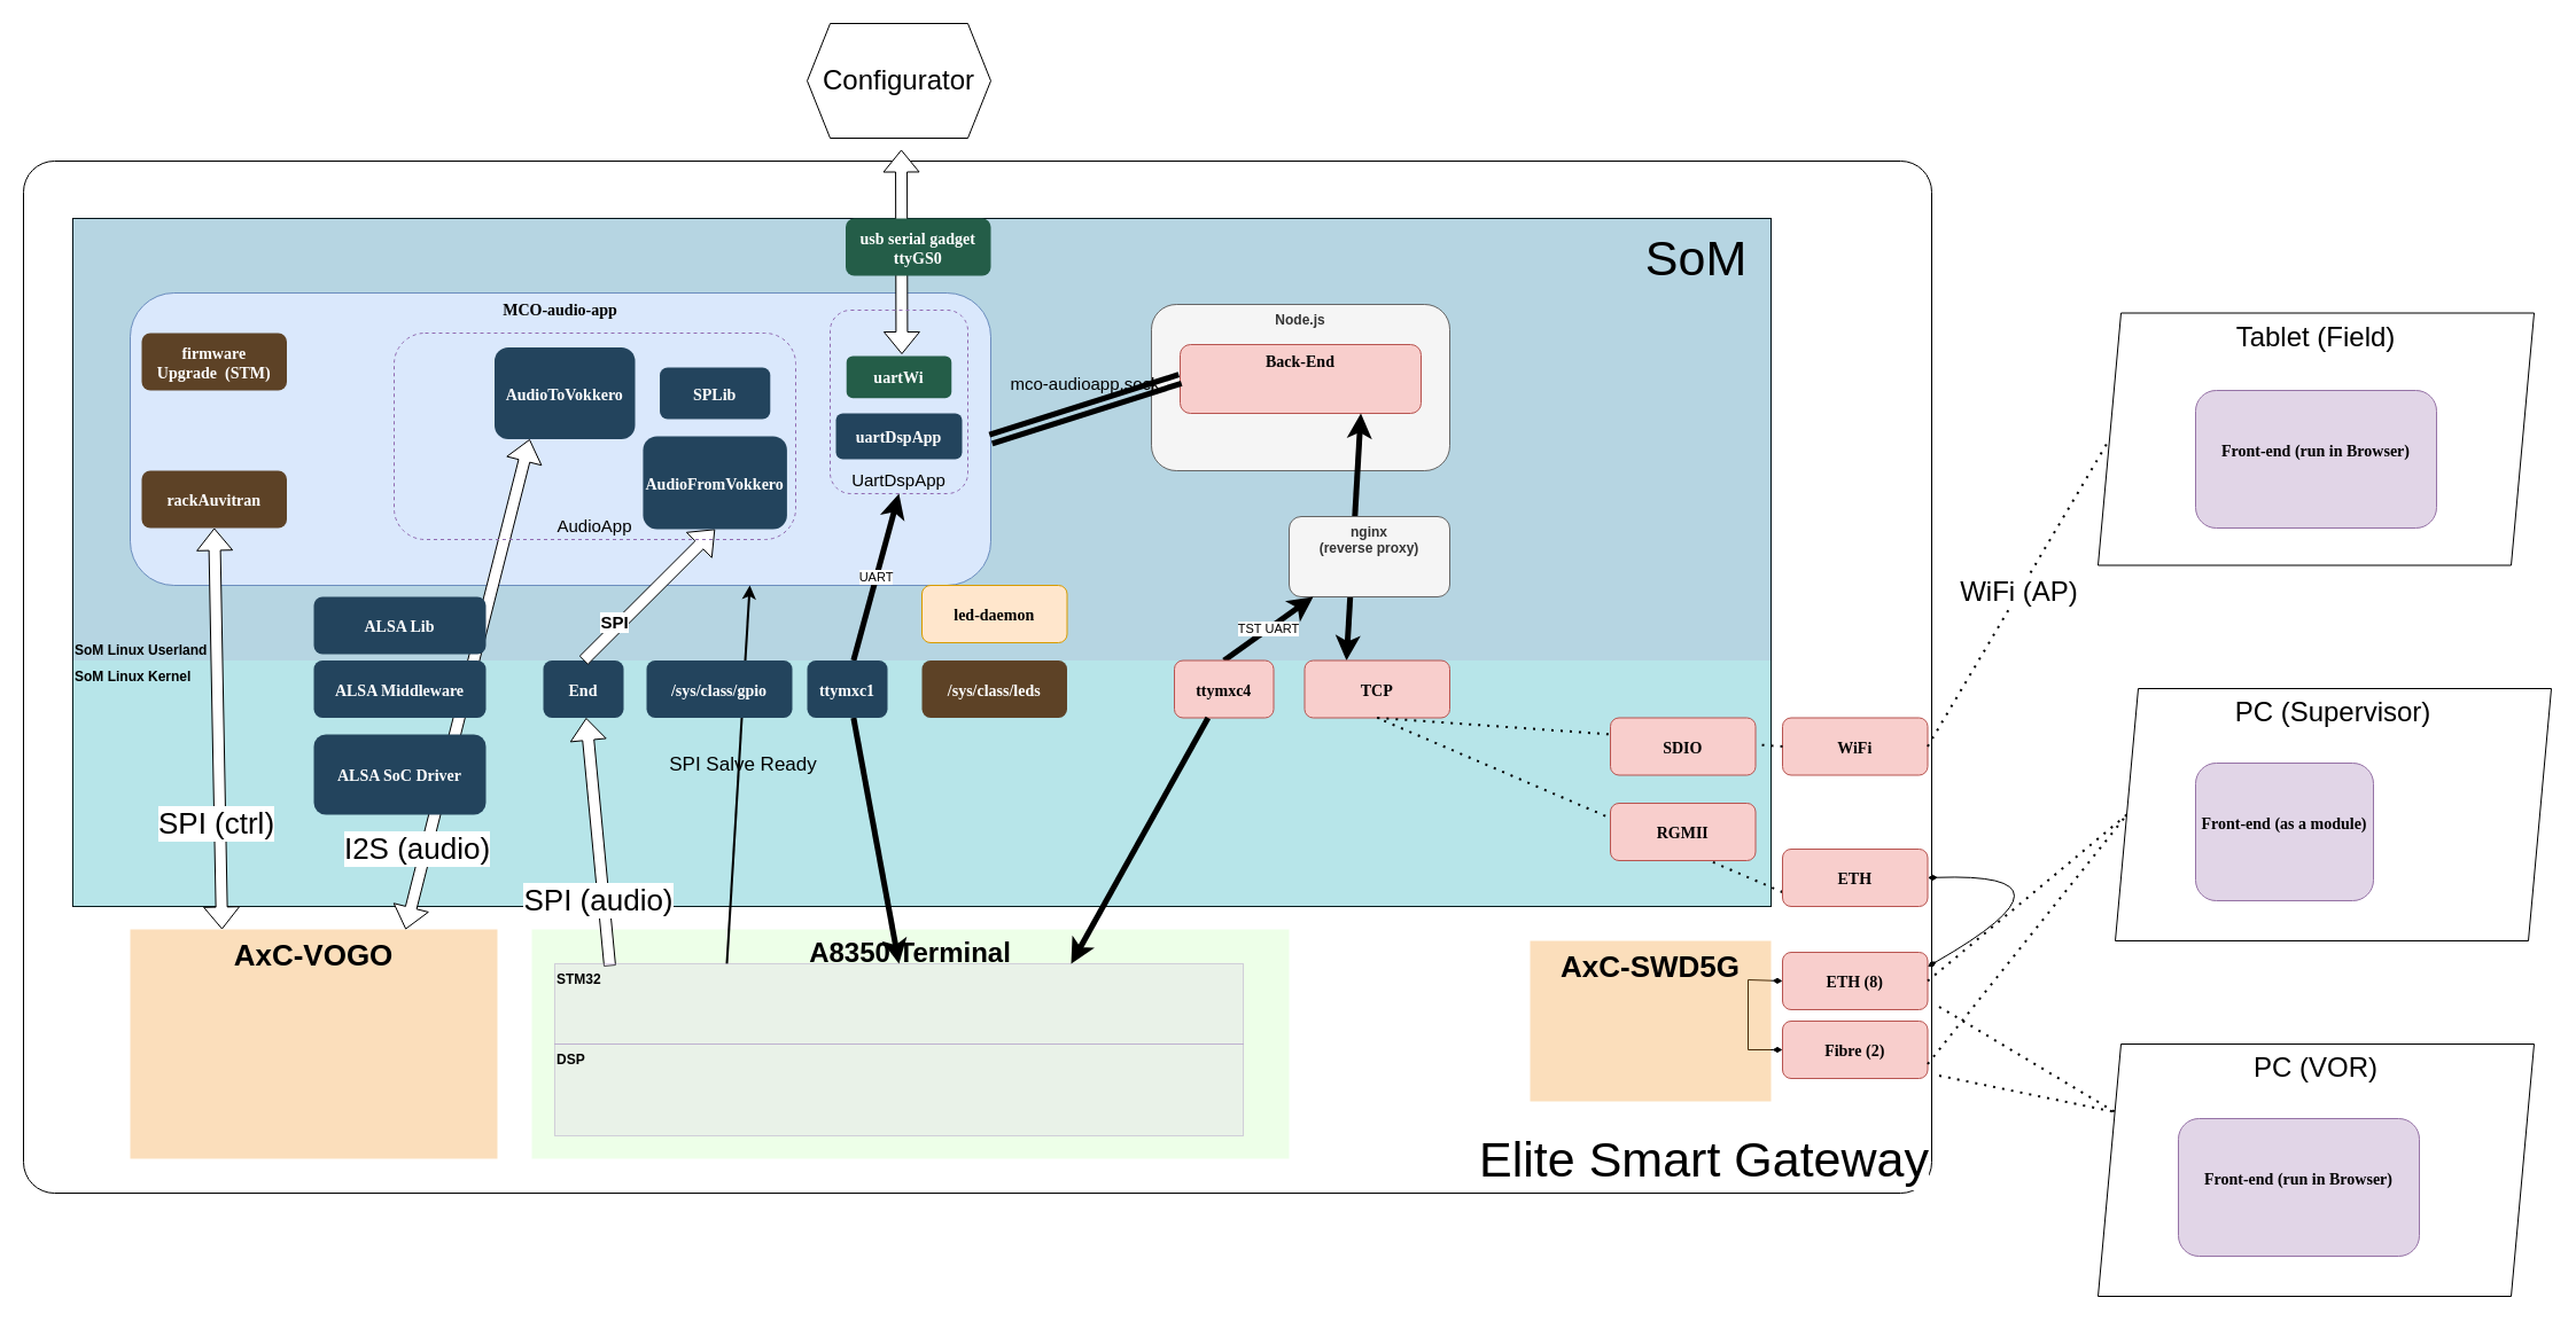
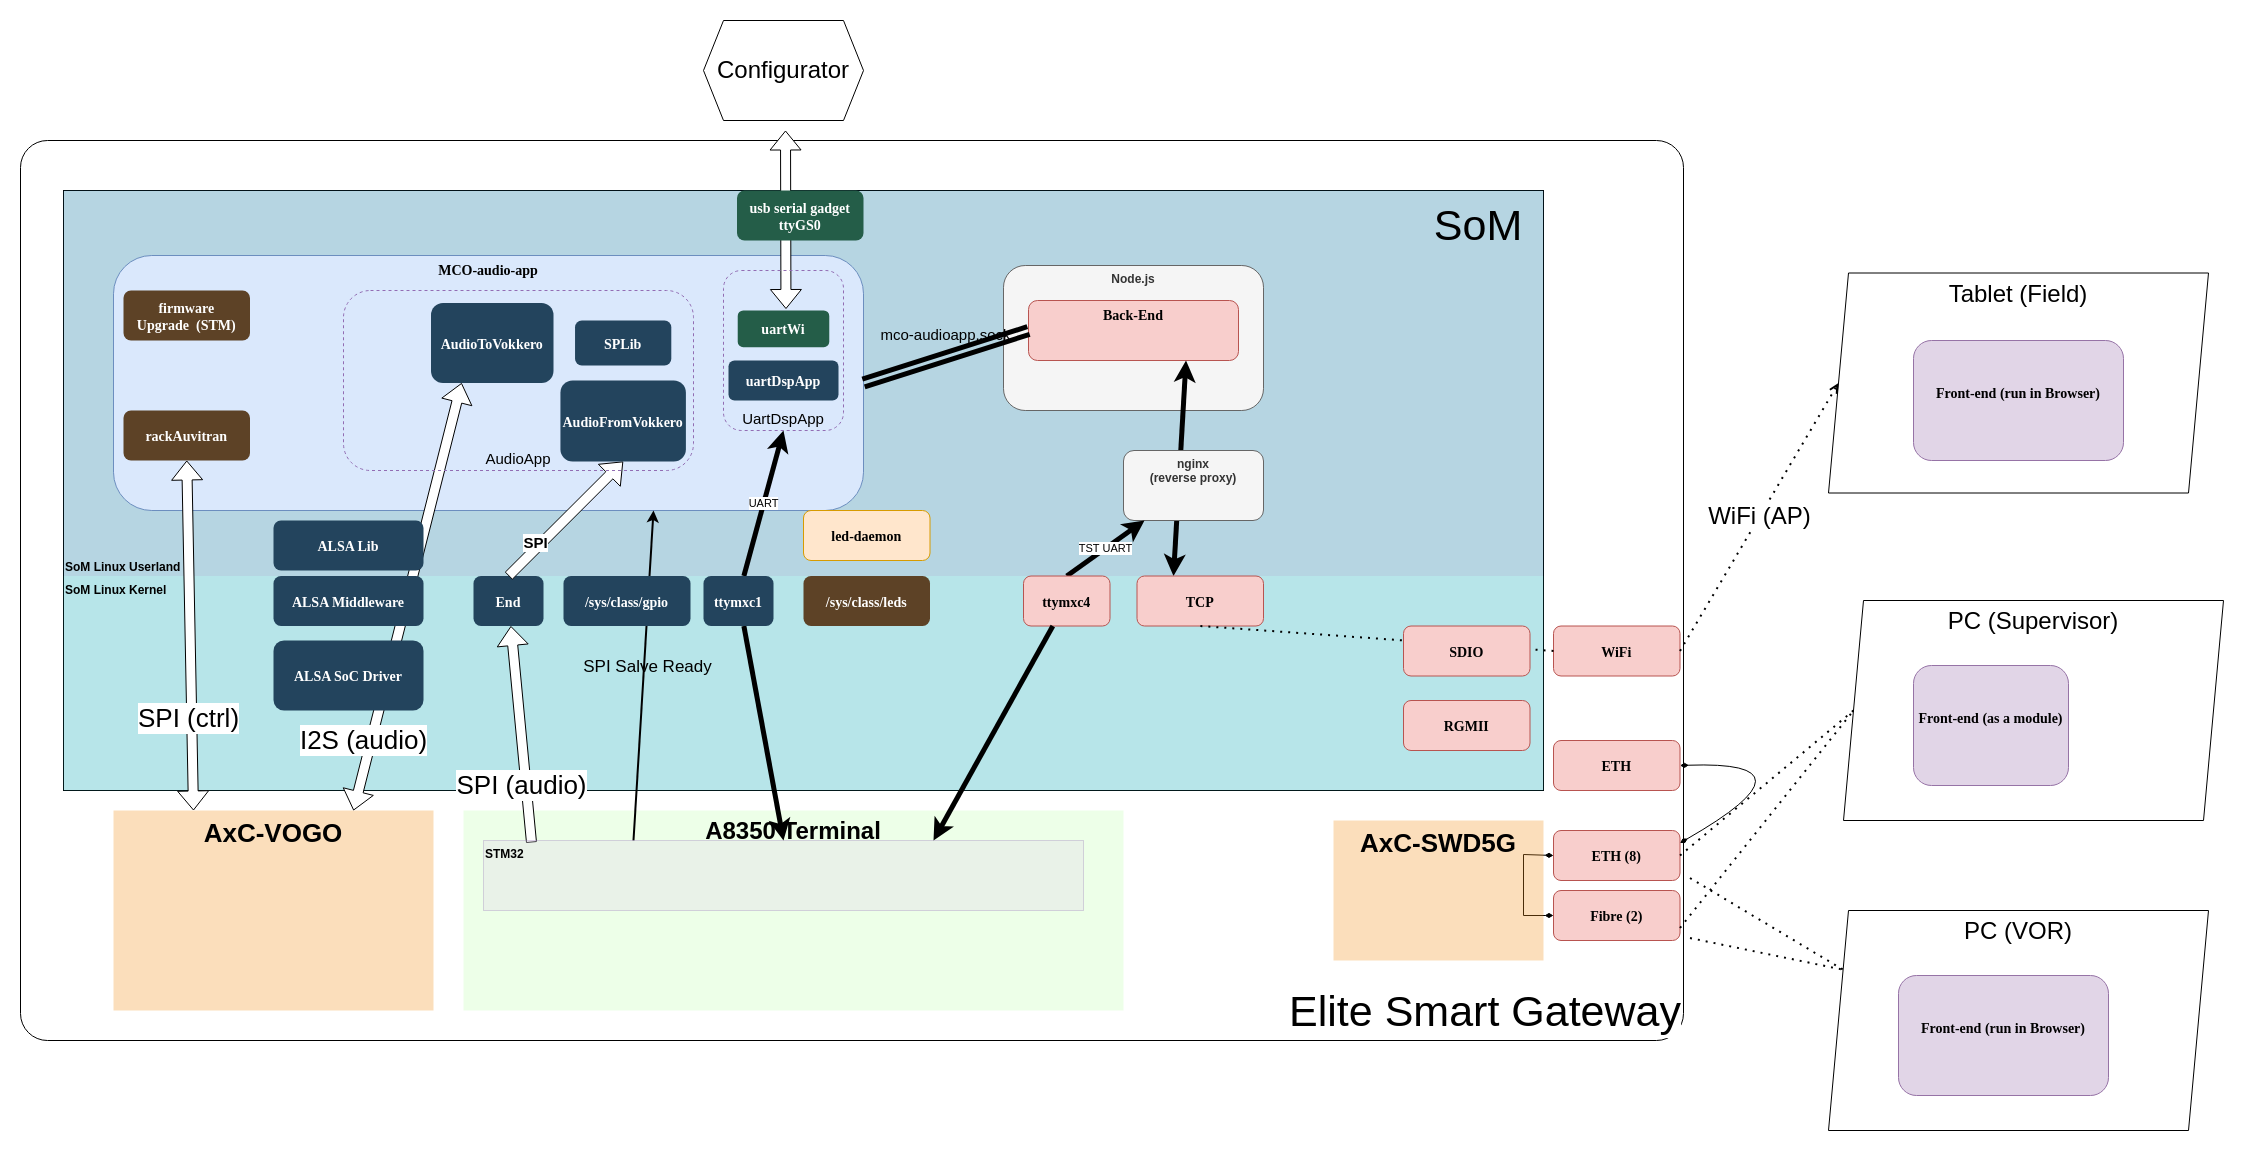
- <mxCell id="60" value="WiFi (AP)" style="endArrow=none;dashed=1;html=1;dashPattern=1 3;strokeWidth=2;rounded=0;fontSize=24;entryX=0;entryY=0.5;entryDx=0;entryDy=0;exitX=1;exitY=0.5;exitDx=0;exitDy=0;" edge="1" parent="1" source="52" target="2"><mxGeometry width="50" height="50" relative="1" as="geometry"><mxPoint x="1353" y="670" as="sourcePoint" /><mxPoint x="1403" y="620" as="targetPoint" /></mxGeometry></mxCell>
+ <mxCell id="60" value="WiFi (AP)" style="endArrow=open;dashed=1;html=1;dashPattern=1 3;strokeWidth=2;rounded=0;fontSize=24;entryX=0;entryY=0.5;entryDx=0;entryDy=0;exitX=1;exitY=0.5;exitDx=0;exitDy=0;" edge="1" parent="1" source="52" target="2"><mxGeometry width="50" height="50" relative="1" as="geometry"><mxPoint x="1353" y="670" as="sourcePoint" /><mxPoint x="1403" y="620" as="targetPoint" /></mxGeometry></mxCell>
- <mxCell id="58" value="" style="endArrow=none;dashed=1;html=1;dashPattern=1 3;strokeWidth=2;rounded=0;fontSize=24;entryX=0.5;entryY=1;entryDx=0;entryDy=0;exitX=0;exitY=0.75;exitDx=0;exitDy=0;" edge="1" parent="1" source="63" target="49"><mxGeometry width="50" height="50" relative="1" as="geometry"><mxPoint x="1093" y="630" as="sourcePoint" /><mxPoint x="1143" y="580" as="targetPoint" /></mxGeometry></mxCell>
- <mxCell id="19" value="DSP" style="fillColor=#DED5E8;strokeColor=#926DB3;opacity=30;align=left;verticalAlign=top;fontStyle=1" parent="1" vertex="1"><mxGeometry x="483" y="910" width="600" height="80" as="geometry" /></mxCell>
